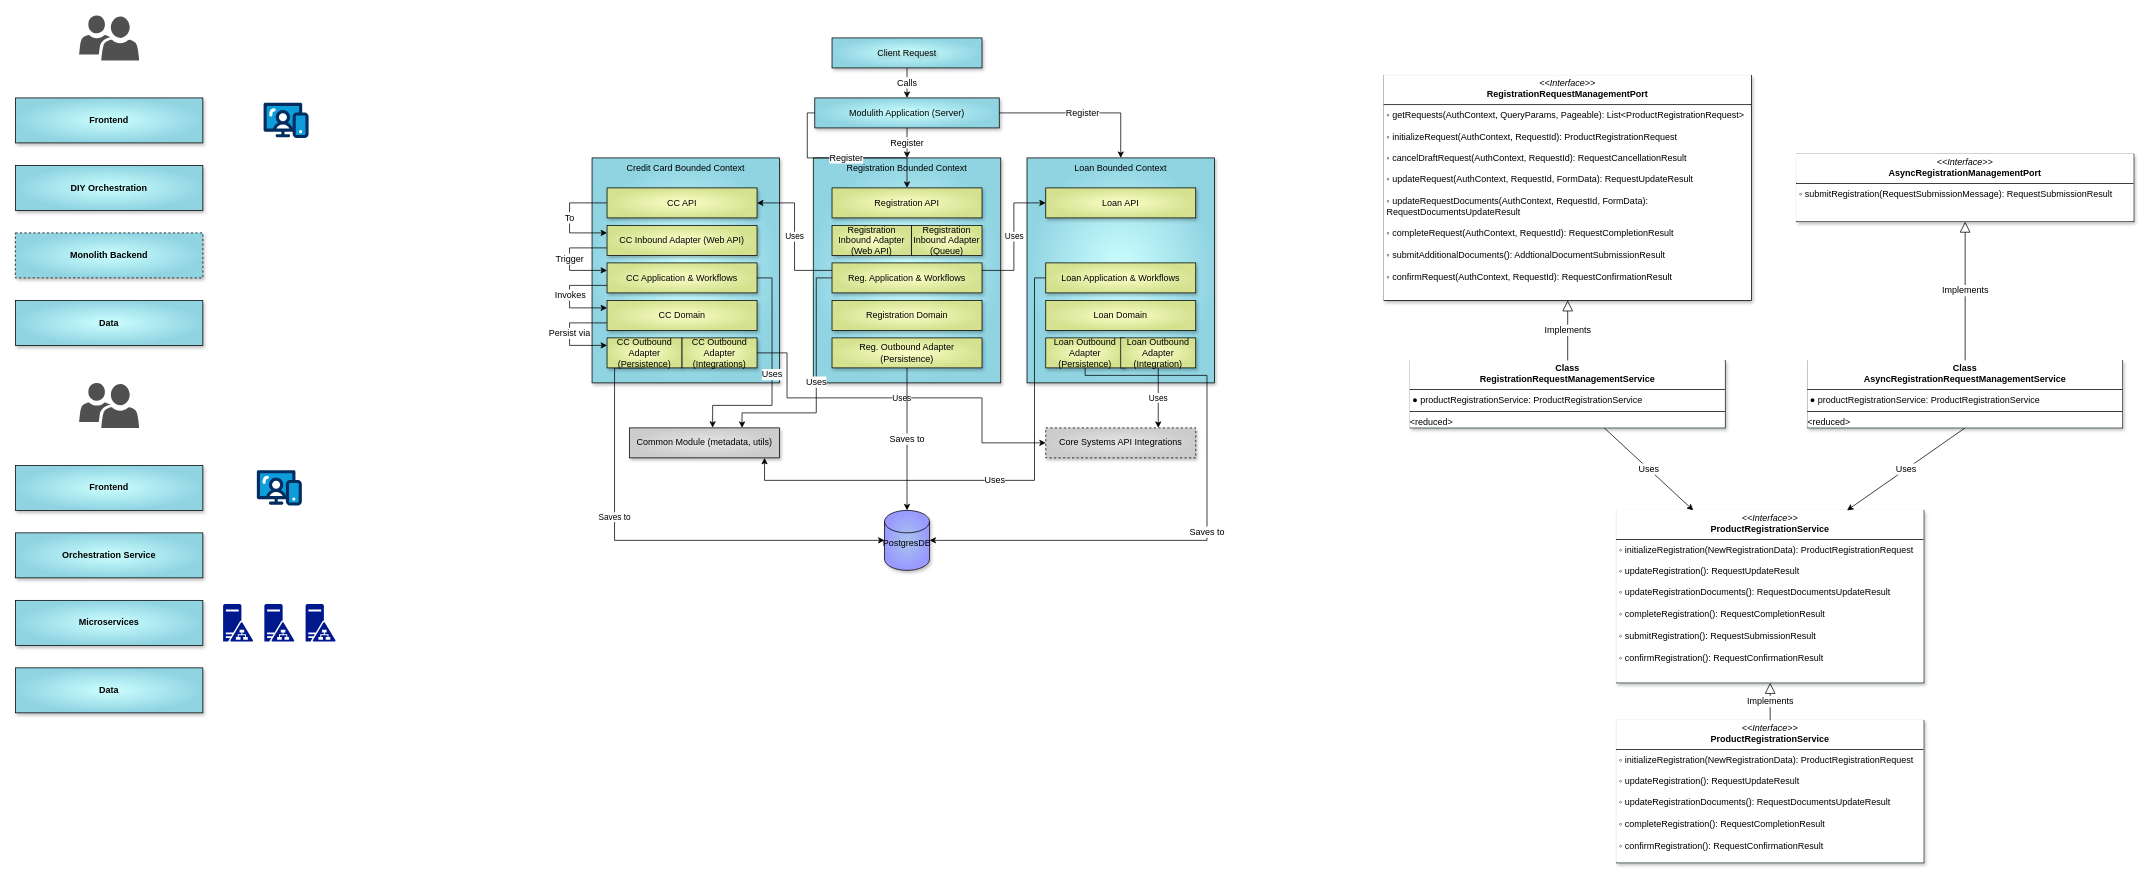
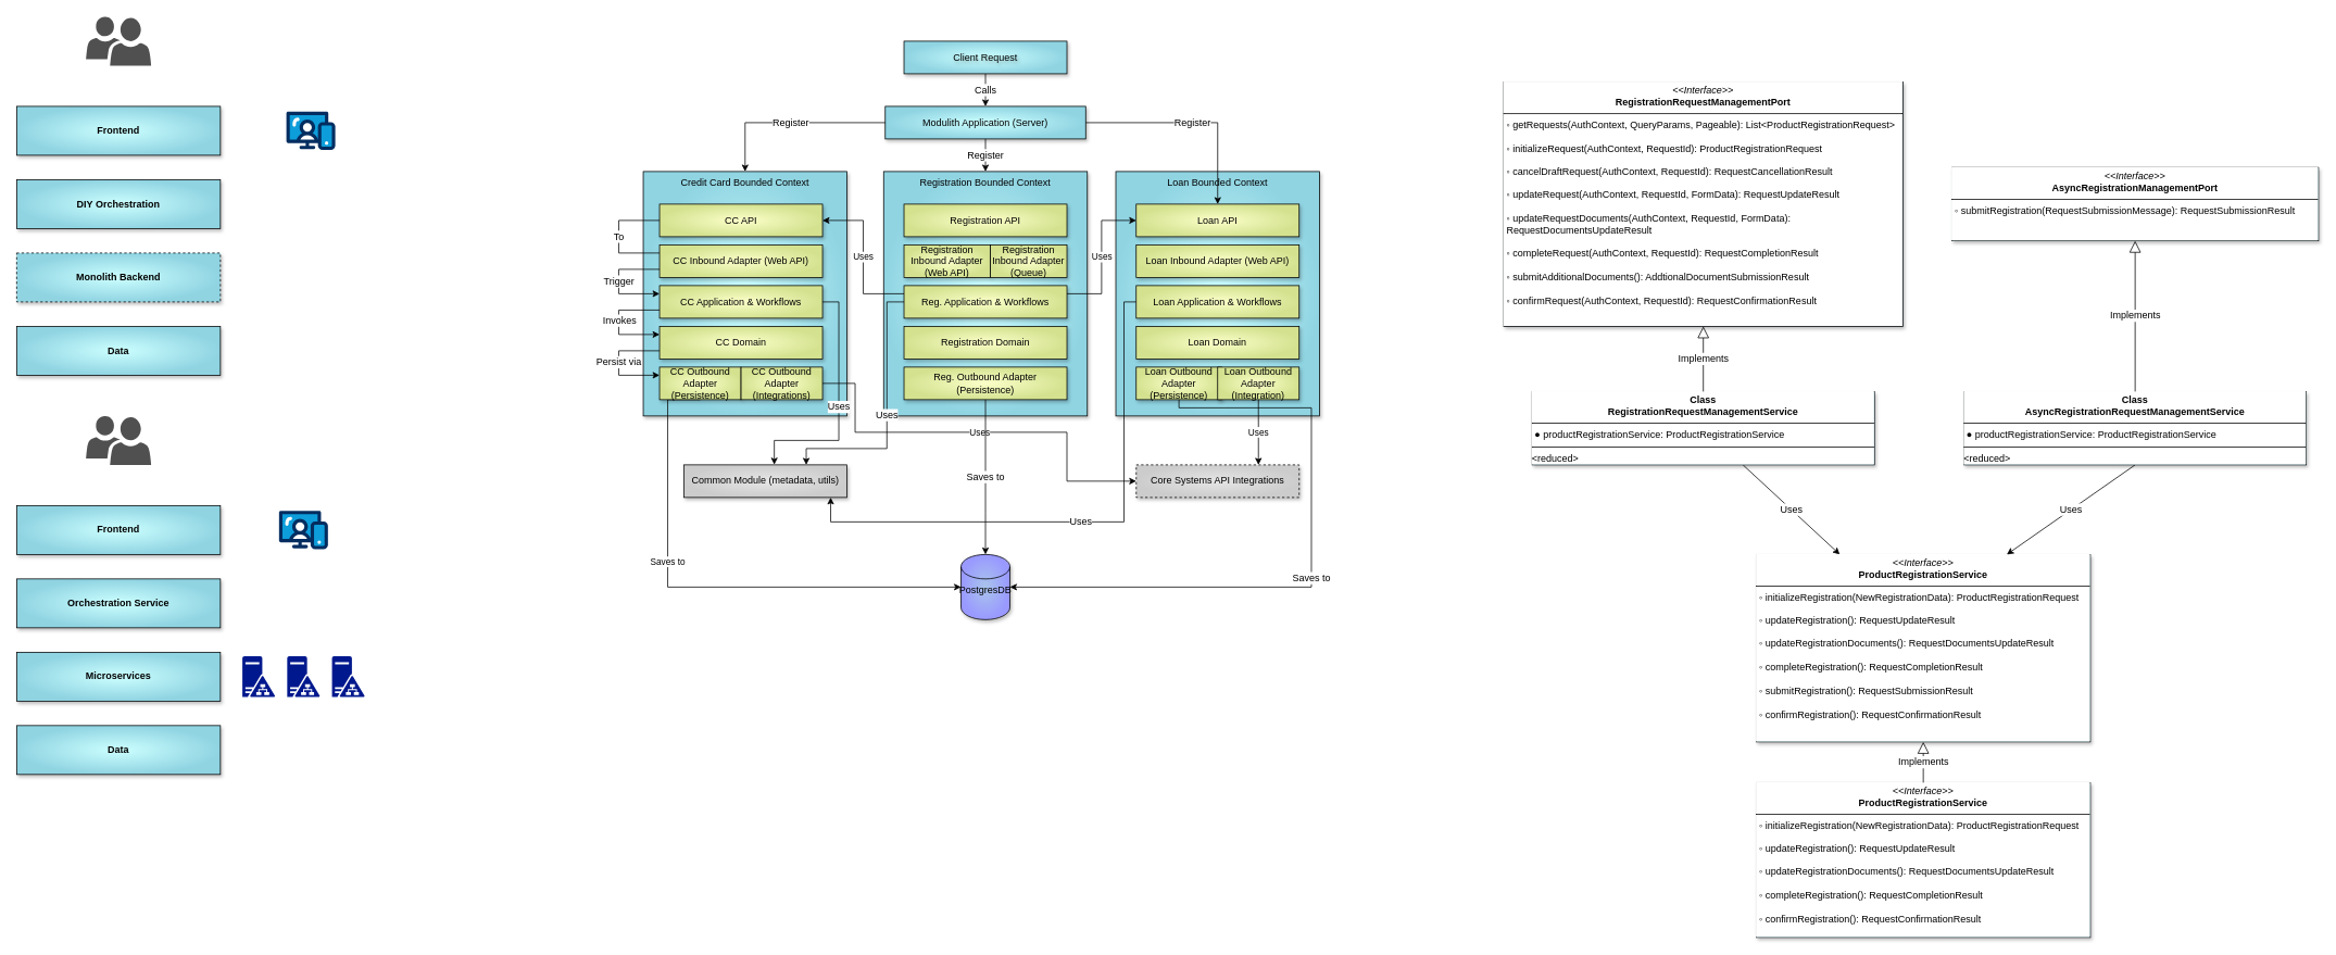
- <mxCell id="41" value="Register" style="endArrow=classic;html=1;rounded=0;fontFamily=Helvetica;fontSize=12;fontColor=#000000;labelBorderColor=none;labelBackgroundColor=default;exitX=1;exitY=0.5;exitDx=0;exitDy=0;edgeStyle=orthogonalEdgeStyle;entryX=0.5;entryY=0;entryDx=0;entryDy=0;" parent="1" source="15" target="18" edge="1"><mxGeometry width="50" height="50" relative="1" as="geometry"><mxPoint x="1106" y="170" as="sourcePoint" /><mxPoint x="1259" y="190" as="targetPoint" /></mxGeometry></mxCell>
+ <mxCell id="41" value="Register" style="endArrow=classic;html=1;rounded=0;fontFamily=Helvetica;fontSize=12;fontColor=#000000;labelBorderColor=none;labelBackgroundColor=default;exitX=1;exitY=0.5;exitDx=0;exitDy=0;edgeStyle=orthogonalEdgeStyle;" parent="1" source="15" target="42" edge="1"><mxGeometry width="50" height="50" relative="1" as="geometry"><mxPoint x="1106" y="170" as="sourcePoint" /><mxPoint x="1259" y="190" as="targetPoint" /></mxGeometry></mxCell>
- <mxCell id="39" value="Register" style="endArrow=classic;html=1;rounded=0;fontFamily=Helvetica;fontSize=12;fontColor=#000000;labelBorderColor=none;labelBackgroundColor=default;exitX=0;exitY=0.5;exitDx=0;exitDy=0;edgeStyle=orthogonalEdgeStyle;" parent="1" source="15" target="32" edge="1"><mxGeometry width="50" height="50" relative="1" as="geometry"><mxPoint x="1079" y="210" as="sourcePoint" /><mxPoint x="1129" y="160" as="targetPoint" /></mxGeometry></mxCell>
+ <mxCell id="39" value="Register" style="endArrow=classic;html=1;rounded=0;fontFamily=Helvetica;fontSize=12;fontColor=#000000;labelBorderColor=none;labelBackgroundColor=default;exitX=0;exitY=0.5;exitDx=0;exitDy=0;entryX=0.5;entryY=0;entryDx=0;entryDy=0;edgeStyle=orthogonalEdgeStyle;" parent="1" source="15" target="16" edge="1"><mxGeometry width="50" height="50" relative="1" as="geometry"><mxPoint x="1079" y="210" as="sourcePoint" /><mxPoint x="1129" y="160" as="targetPoint" /></mxGeometry></mxCell>
- <mxCell id="50" value="To" style="endArrow=classic;html=1;rounded=0;strokeColor=default;align=center;verticalAlign=middle;fontFamily=Helvetica;fontSize=12;fontColor=#000000;labelBorderColor=none;labelBackgroundColor=default;edgeStyle=orthogonalEdgeStyle;exitX=0;exitY=0.5;exitDx=0;exitDy=0;entryX=0;entryY=0.25;entryDx=0;entryDy=0;" parent="1" source="19" target="20" edge="1"><mxGeometry width="50" height="50" relative="1" as="geometry"><mxPoint x="799" y="380" as="sourcePoint" /><mxPoint x="849" y="330" as="targetPoint" /><Array as="points"><mxPoint x="759" y="270" /><mxPoint x="759" y="310" /></Array></mxGeometry></mxCell>
+ <mxCell id="50" value="To" style="endArrow=none;html=1;rounded=0;strokeColor=default;align=center;verticalAlign=middle;fontFamily=Helvetica;fontSize=12;fontColor=#000000;labelBorderColor=none;labelBackgroundColor=default;edgeStyle=orthogonalEdgeStyle;exitX=0;exitY=0.5;exitDx=0;exitDy=0;entryX=0;entryY=0.25;entryDx=0;entryDy=0;" parent="1" source="19" target="20" edge="1"><mxGeometry width="50" height="50" relative="1" as="geometry"><mxPoint x="799" y="380" as="sourcePoint" /><mxPoint x="849" y="330" as="targetPoint" /><Array as="points"><mxPoint x="759" y="270" /><mxPoint x="759" y="310" /></Array></mxGeometry></mxCell>
+ <mxCell id="43" value="Loan Inbound Adapter (Web API)" style="rounded=0;whiteSpace=wrap;html=1;shadow=1;strokeColor=#000000;strokeWidth=1;align=center;verticalAlign=middle;fontFamily=Helvetica;fontSize=12;fontColor=#000000;labelBorderColor=none;labelBackgroundColor=none;fillColor=#FBFFC9;gradientColor=#D4E290;gradientDirection=radial;" parent="1" vertex="1"><mxGeometry x="1394" y="300" width="200" height="40" as="geometry" /></mxCell>
